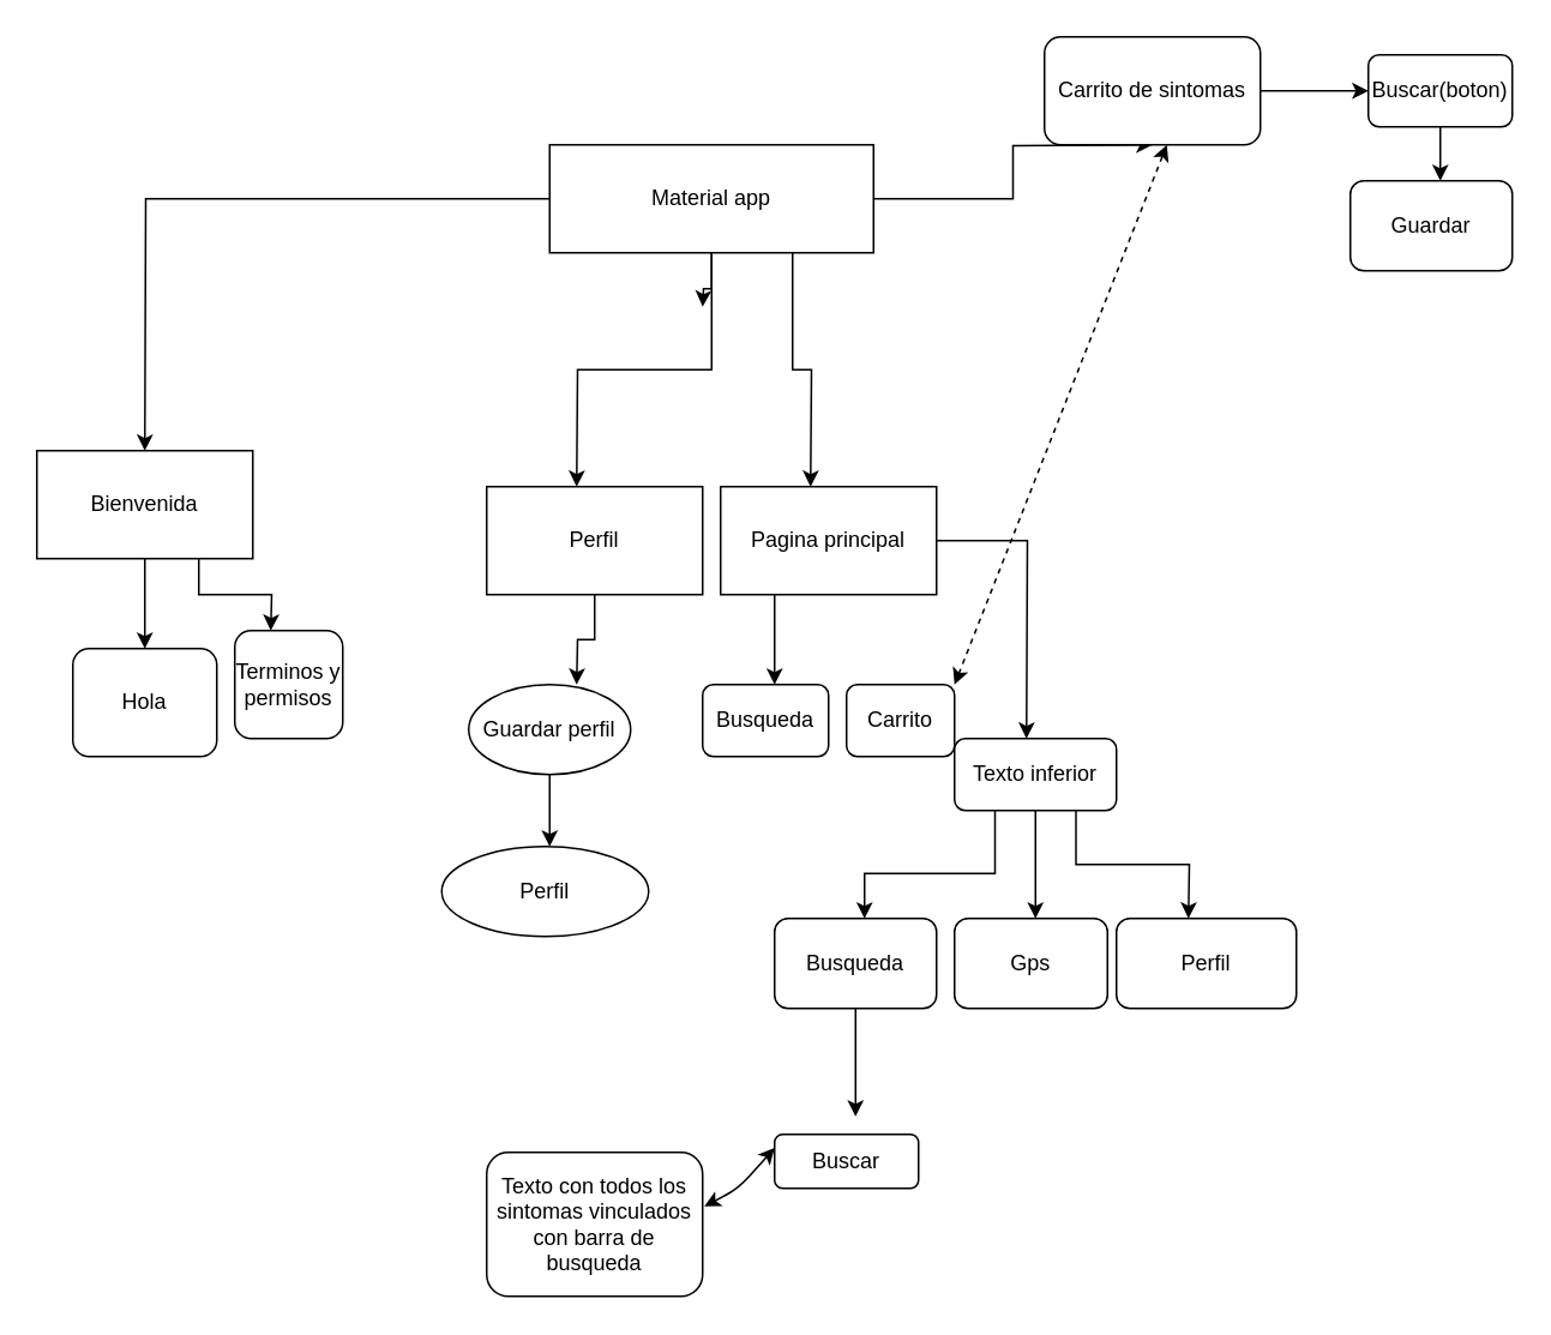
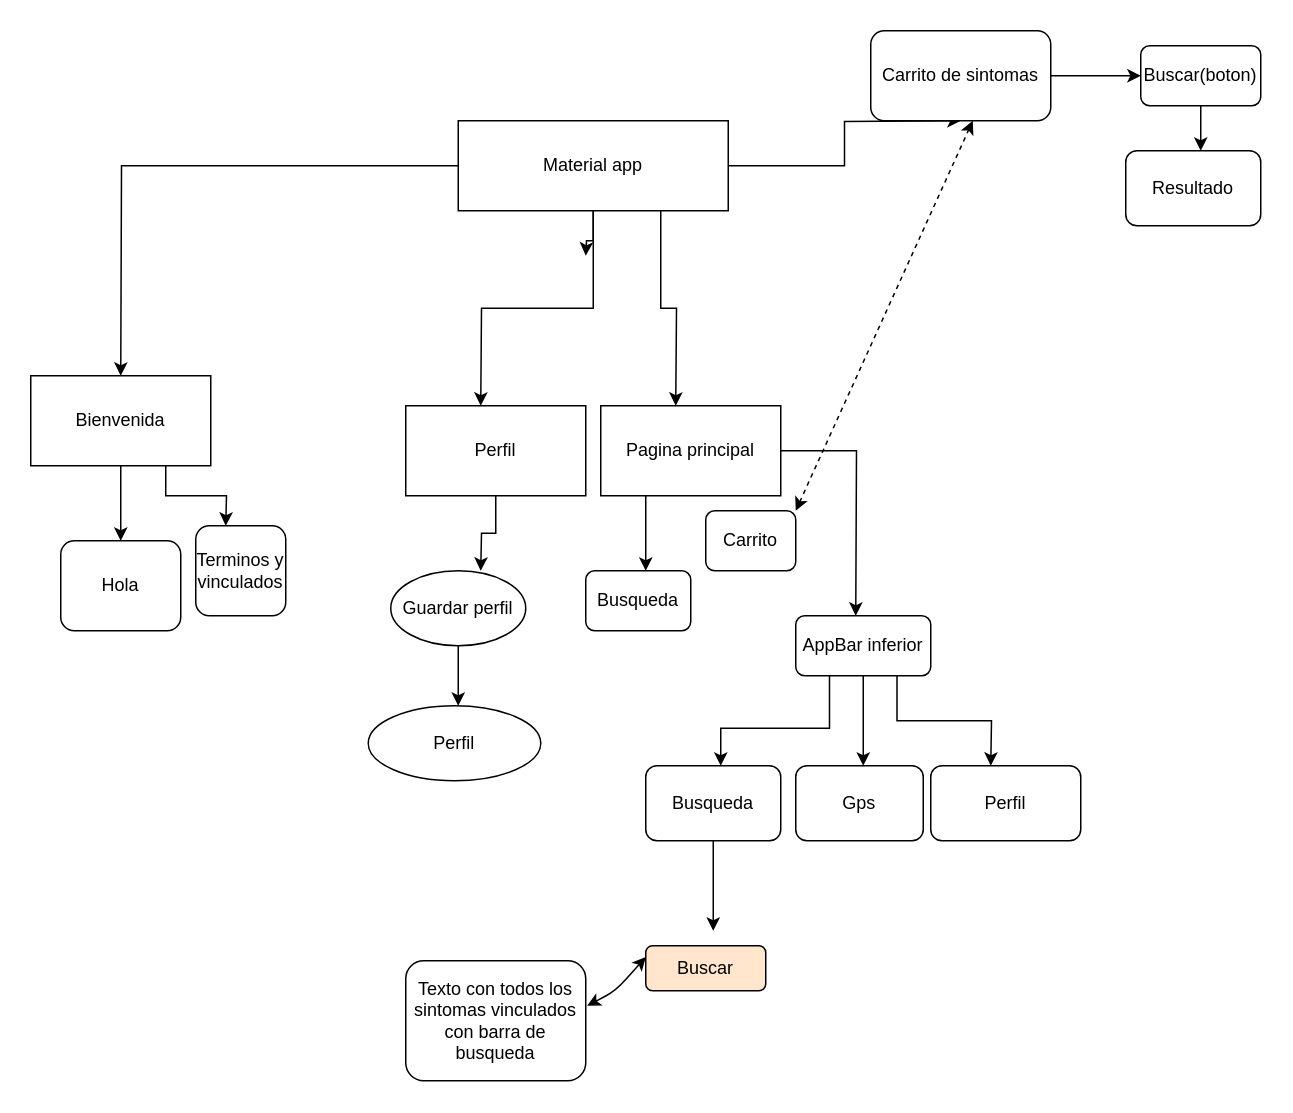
- <mxCell id="35" value="Guardar" style="rounded=1;whiteSpace=wrap;html=1;" vertex="1" parent="1"><mxGeometry x="750" y="100" width="90" height="50" as="geometry" /></mxCell>
+ <mxCell id="35" value="Resultado" style="rounded=1;whiteSpace=wrap;html=1;" vertex="1" parent="1"><mxGeometry x="750" y="100" width="90" height="50" as="geometry" /></mxCell>
- <mxCell id="12" value="Terminos y permisos" style="rounded=1;whiteSpace=wrap;html=1;" parent="1" vertex="1"><mxGeometry x="130" y="350" width="60" height="60" as="geometry" /></mxCell>
+ <mxCell id="12" value="Terminos y vinculados" style="rounded=1;whiteSpace=wrap;html=1;" parent="1" vertex="1"><mxGeometry x="130" y="350" width="60" height="60" as="geometry" /></mxCell>
- <mxCell id="21" value="Carrito" style="rounded=1;whiteSpace=wrap;html=1;" parent="1" vertex="1"><mxGeometry x="470" y="380" width="60" height="40" as="geometry" /></mxCell>
+ <mxCell id="21" value="Carrito" style="rounded=1;whiteSpace=wrap;html=1;" parent="1" vertex="1"><mxGeometry x="470" y="340" width="60" height="40" as="geometry" /></mxCell>
- <mxCell id="25" value="Texto inferior " style="rounded=1;whiteSpace=wrap;html=1;" parent="1" vertex="1"><mxGeometry x="530" y="410" width="90" height="40" as="geometry" /></mxCell>
+ <mxCell id="25" value="AppBar inferior " style="rounded=1;whiteSpace=wrap;html=1;" parent="1" vertex="1"><mxGeometry x="530" y="410" width="90" height="40" as="geometry" /></mxCell>
- <mxCell id="37" value="Buscar" style="rounded=1;whiteSpace=wrap;html=1;" vertex="1" parent="1"><mxGeometry x="430" y="630" width="80" height="30" as="geometry" /></mxCell>
+ <mxCell id="37" value="Buscar" style="rounded=1;whiteSpace=wrap;html=1;fillColor=#ffe6cc;" vertex="1" parent="1"><mxGeometry x="430" y="630" width="80" height="30" as="geometry" /></mxCell>
